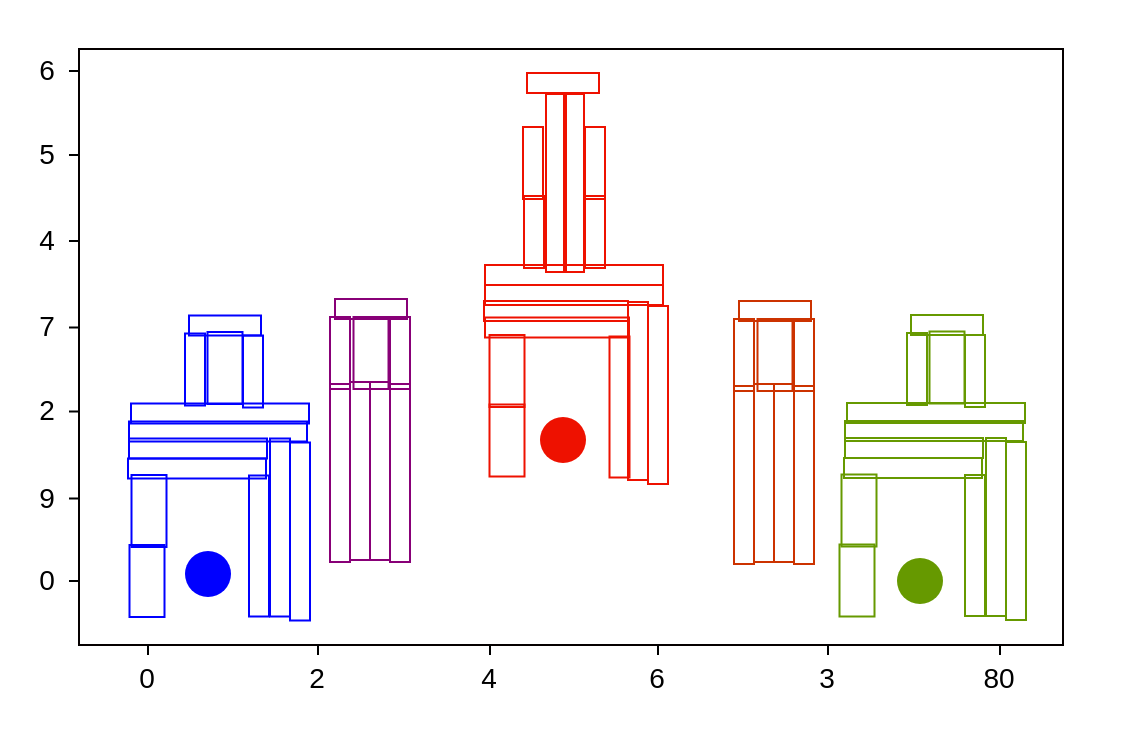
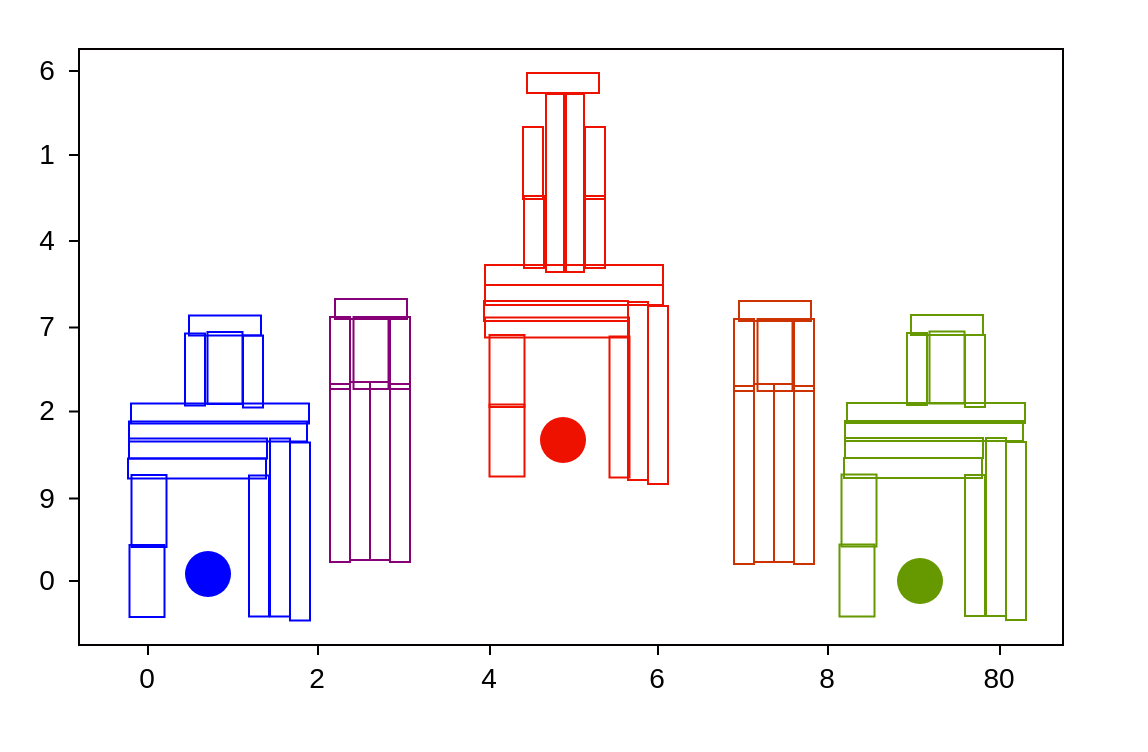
- <mxCell id="63" value="&lt;font style=&quot;font-size: 14px;&quot;&gt;5&lt;/font&gt;" style="text;html=1;strokeColor=none;fillColor=none;align=center;verticalAlign=middle;whiteSpace=wrap;rounded=0;" vertex="1" parent="1"><mxGeometry x="20" y="62" width="7" height="30" as="geometry" /></mxCell>
+ <mxCell id="63" value="&lt;font style=&quot;font-size: 14px;&quot;&gt;1&lt;/font&gt;" style="text;html=1;strokeColor=none;fillColor=none;align=center;verticalAlign=middle;whiteSpace=wrap;rounded=0;" vertex="1" parent="1"><mxGeometry x="20" y="62" width="7" height="30" as="geometry" /></mxCell>
- <mxCell id="83" value="&lt;font style=&quot;font-size: 14px;&quot;&gt;3&lt;/font&gt;" style="text;html=1;strokeColor=none;fillColor=none;align=center;verticalAlign=middle;whiteSpace=wrap;rounded=0;" vertex="1" parent="1"><mxGeometry x="410" y="324" width="7" height="30" as="geometry" /></mxCell>
+ <mxCell id="83" value="&lt;font style=&quot;font-size: 14px;&quot;&gt;8&lt;/font&gt;" style="text;html=1;strokeColor=none;fillColor=none;align=center;verticalAlign=middle;whiteSpace=wrap;rounded=0;" vertex="1" parent="1"><mxGeometry x="410" y="324" width="7" height="30" as="geometry" /></mxCell>
